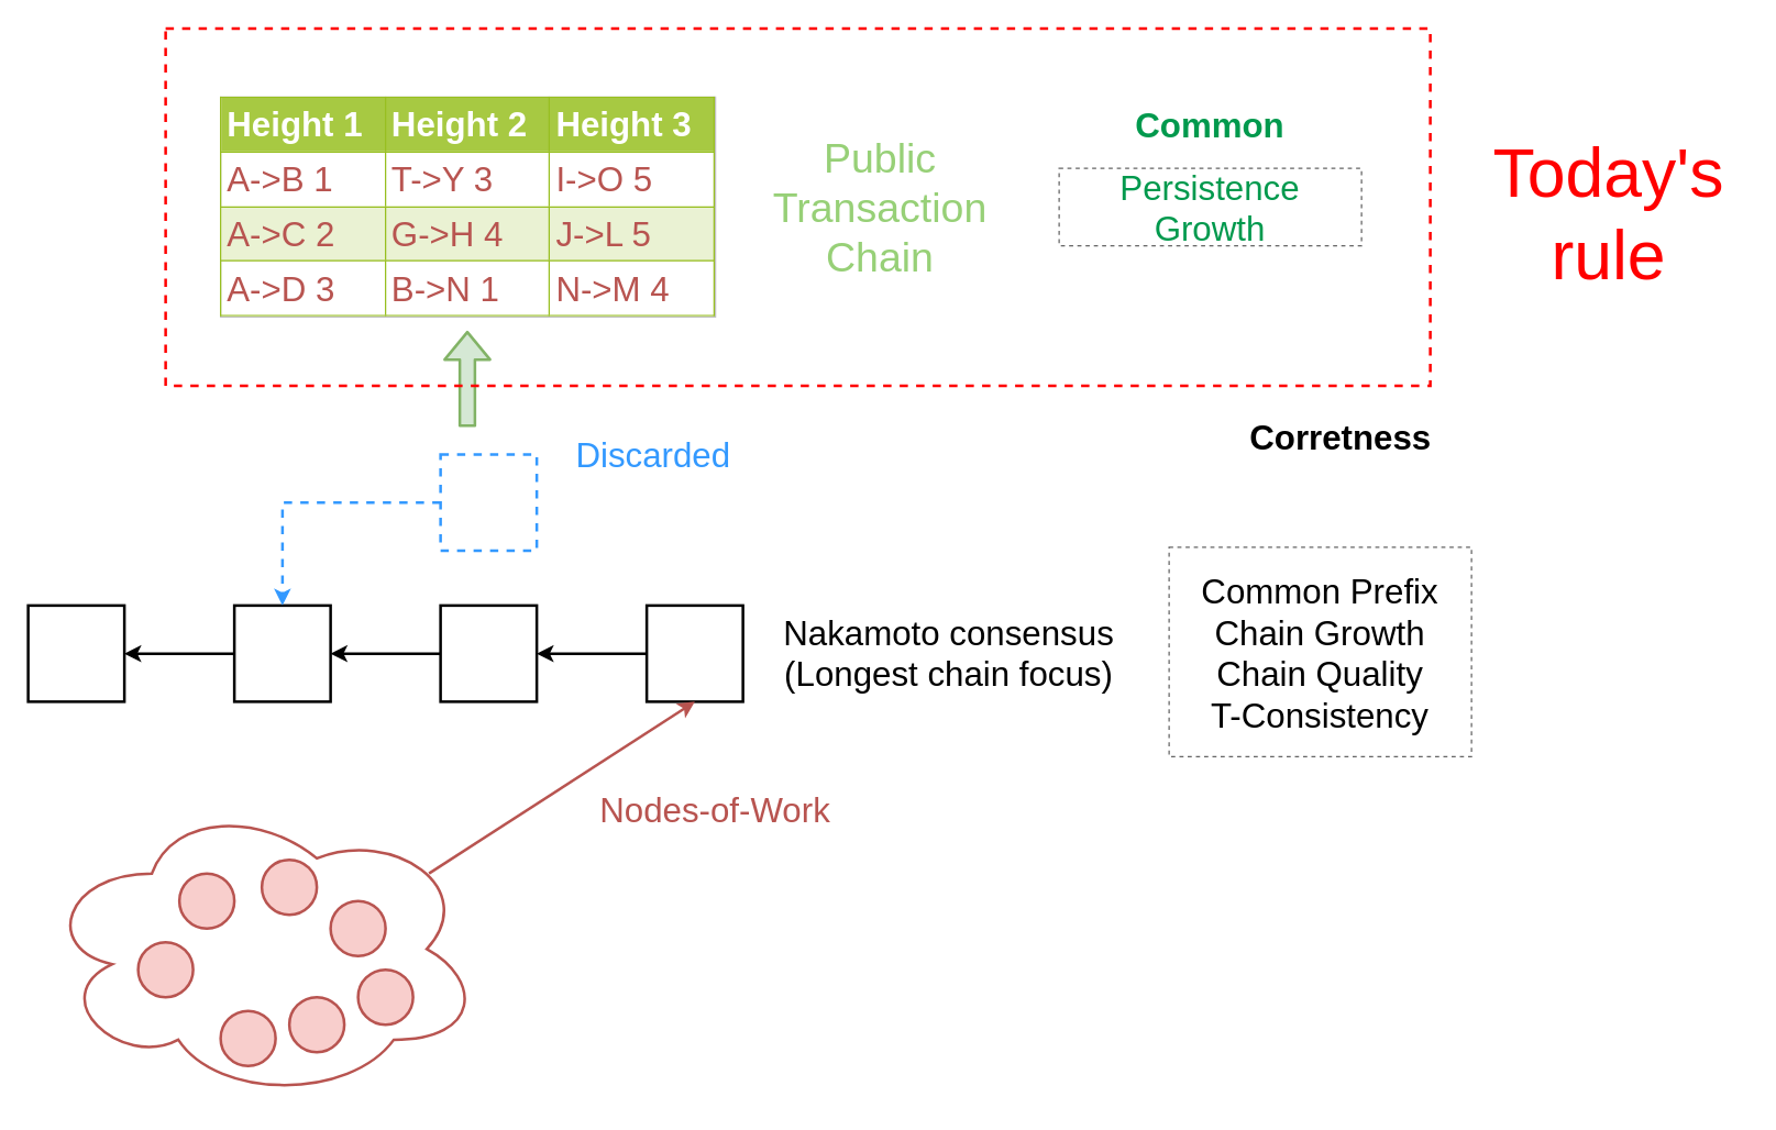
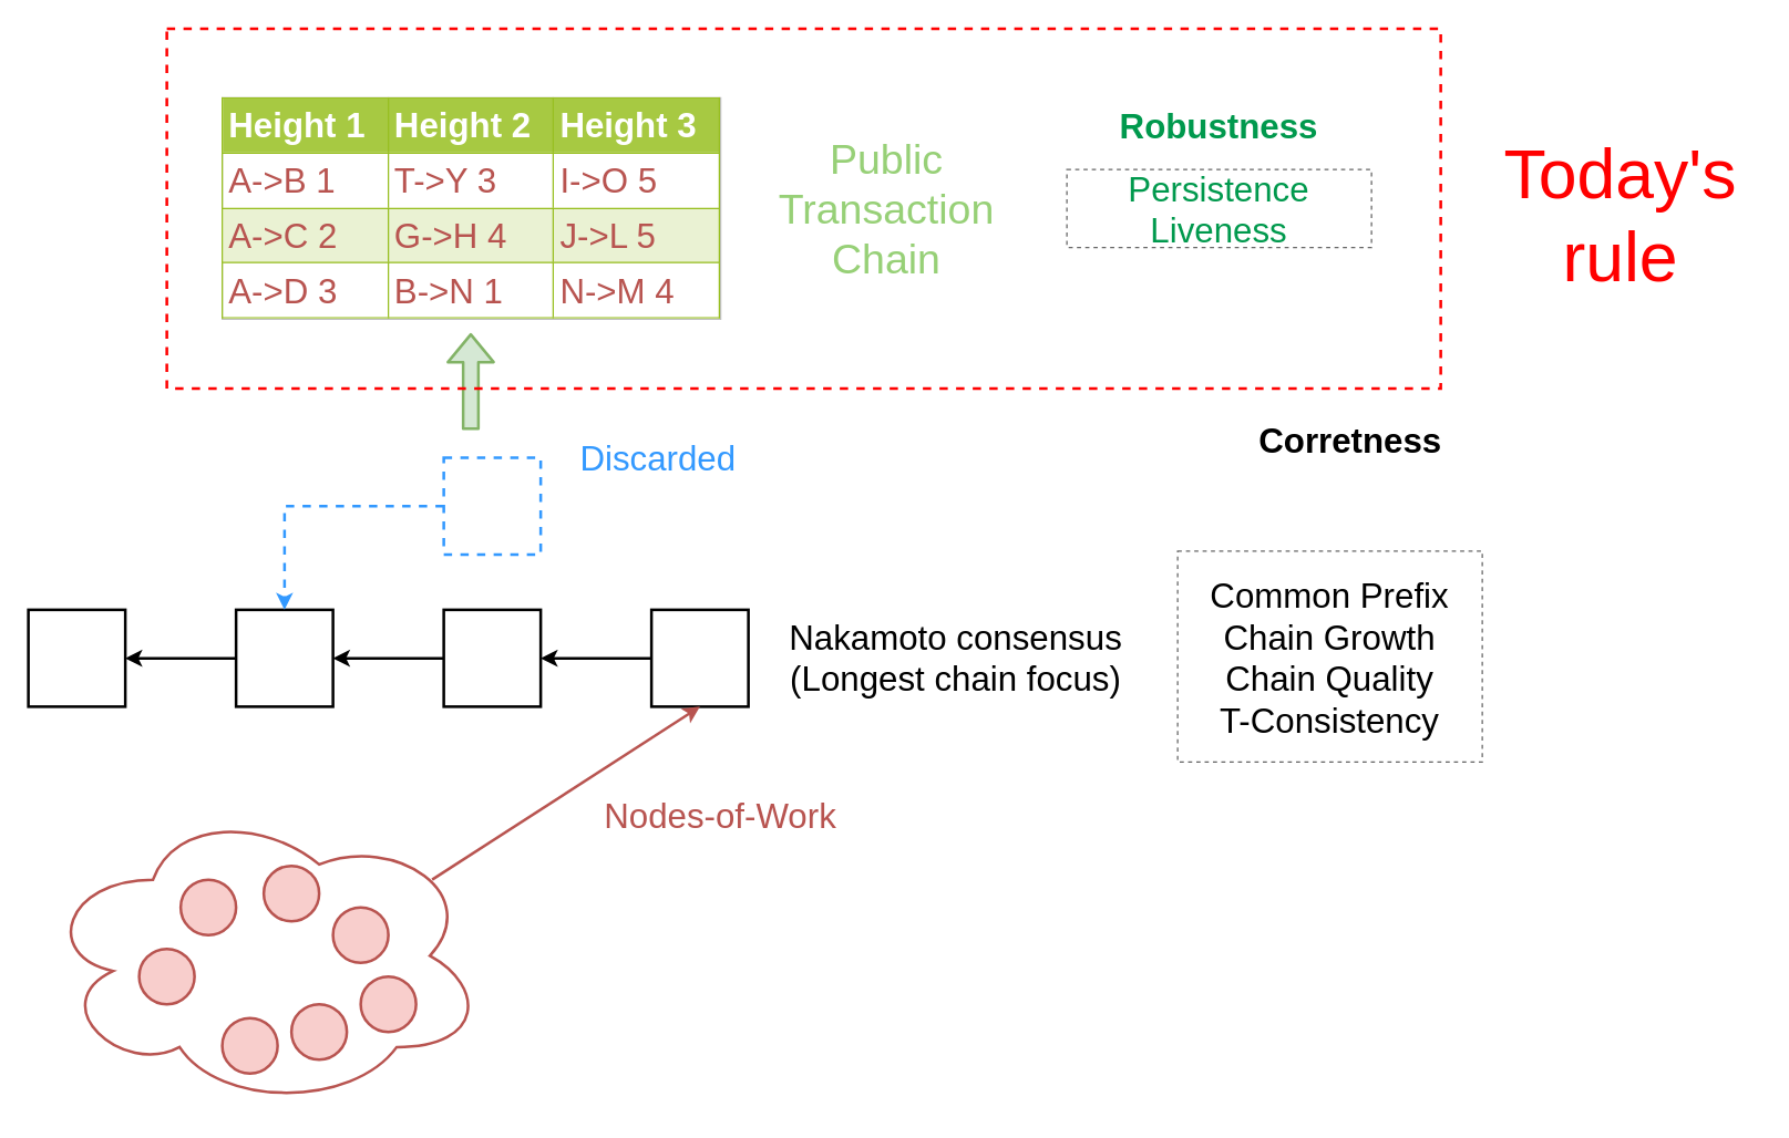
- <mxCell id="28" value="&lt;b&gt;Common&lt;/b&gt;" style="text;html=1;strokeColor=none;fillColor=none;align=center;verticalAlign=middle;whiteSpace=wrap;rounded=0;dashed=1;fontSize=25;fontColor=#00994D;" vertex="1" parent="1"><mxGeometry x="795" y="70" width="170" height="40" as="geometry" /></mxCell>
+ <mxCell id="28" value="&lt;b&gt;Robustness&lt;/b&gt;" style="text;html=1;strokeColor=none;fillColor=none;align=center;verticalAlign=middle;whiteSpace=wrap;rounded=0;dashed=1;fontSize=25;fontColor=#00994D;" vertex="1" parent="1"><mxGeometry x="795" y="70" width="170" height="40" as="geometry" /></mxCell>
- <mxCell id="27" value="Persistence&lt;br&gt;Growth" style="text;html=1;strokeColor=#666666;fillColor=none;align=center;verticalAlign=middle;whiteSpace=wrap;rounded=0;dashed=1;fontSize=25;fontColor=#00994D;" vertex="1" parent="1"><mxGeometry x="770" y="121.88" width="220" height="56.25" as="geometry" /></mxCell>
+ <mxCell id="27" value="Persistence&lt;br&gt;Liveness" style="text;html=1;strokeColor=#666666;fillColor=none;align=center;verticalAlign=middle;whiteSpace=wrap;rounded=0;dashed=1;fontSize=25;fontColor=#00994D;" vertex="1" parent="1"><mxGeometry x="770" y="121.88" width="220" height="56.25" as="geometry" /></mxCell>
